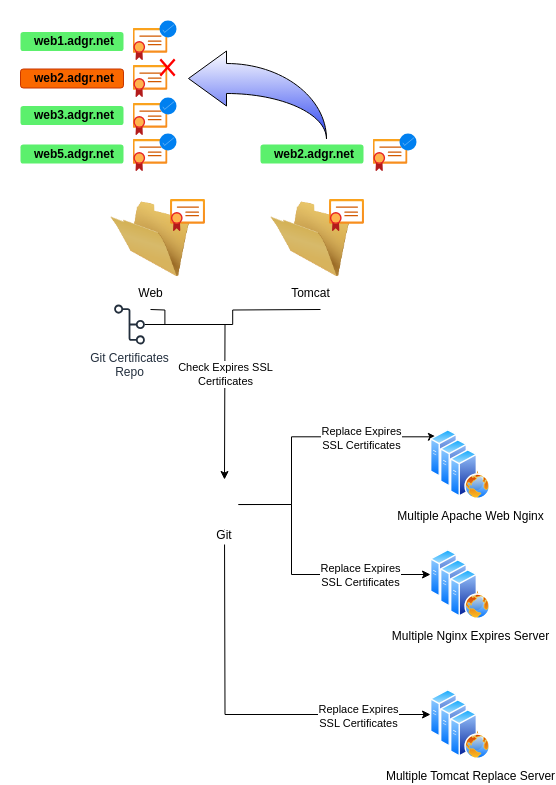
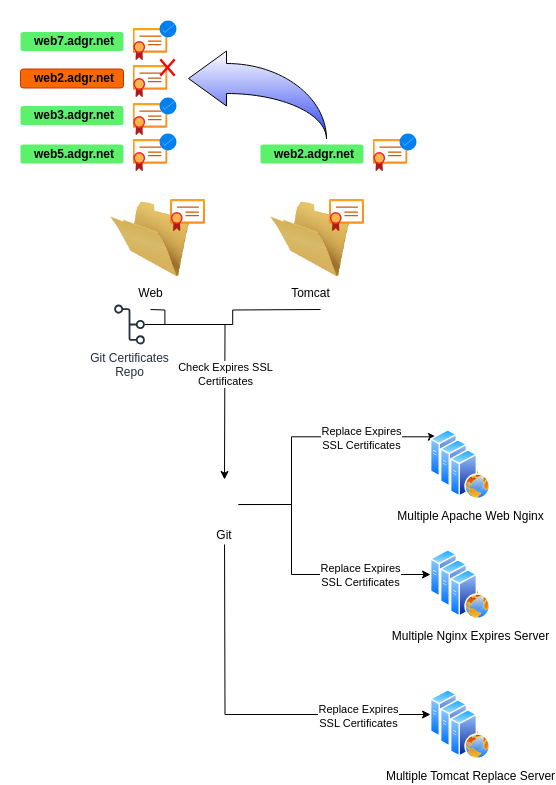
- <mxCell id="39" value="web1.adgr.net" style="text;strokeColor=none;align=center;fillColor=none;html=1;verticalAlign=middle;whiteSpace=wrap;rounded=0;fontStyle=1" vertex="1" parent="1"><mxGeometry x="44" y="26" width="60" height="30" as="geometry" /></mxCell>
+ <mxCell id="39" value="web7.adgr.net" style="text;strokeColor=none;align=center;fillColor=none;html=1;verticalAlign=middle;whiteSpace=wrap;rounded=0;fontStyle=1" vertex="1" parent="1"><mxGeometry x="44" y="26" width="60" height="30" as="geometry" /></mxCell>
